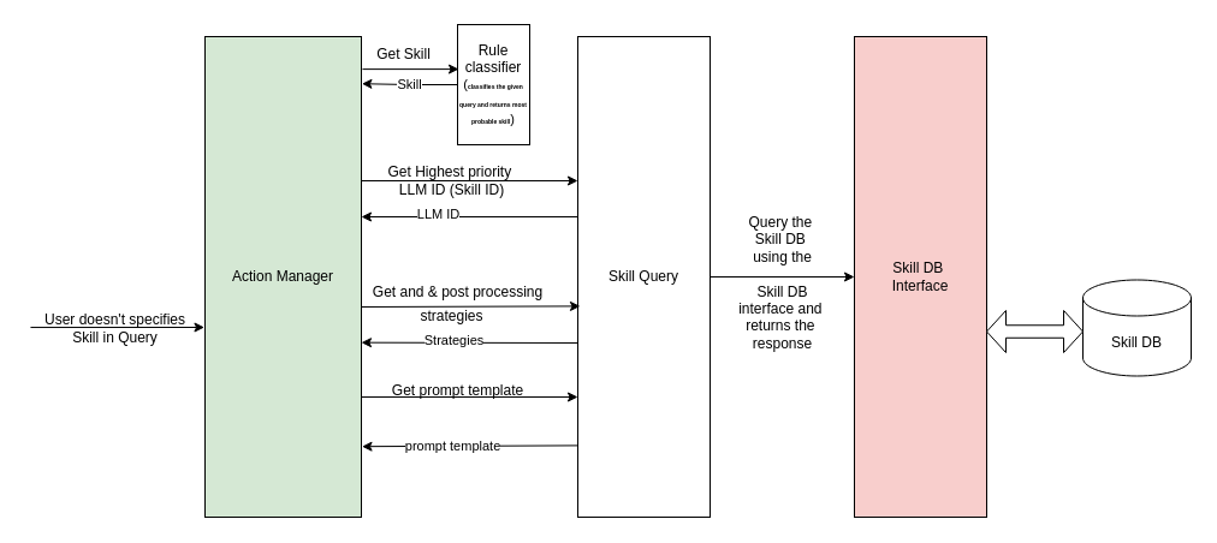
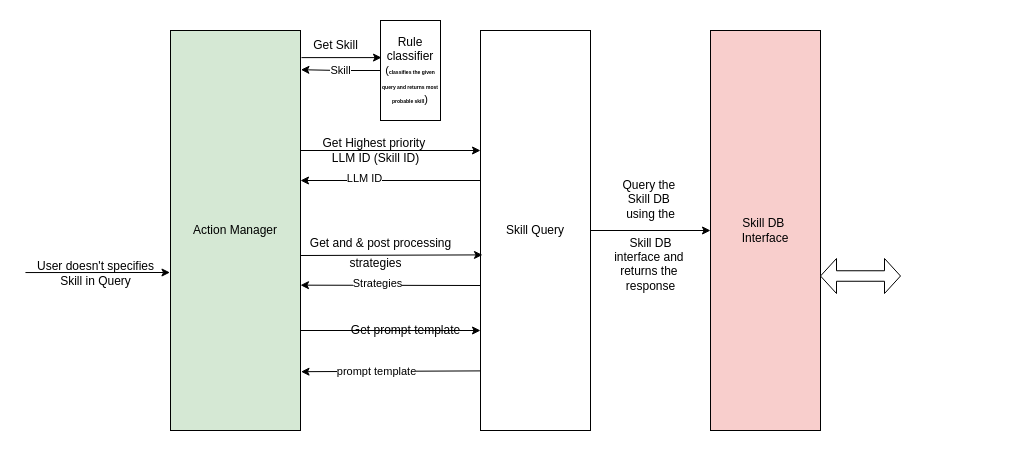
- <mxCell id="10" value="Skill DB" style="shape=cylinder3;whiteSpace=wrap;html=1;boundedLbl=1;backgroundOutline=1;size=15;" vertex="1" parent="1"><mxGeometry x="900" y="232.5" width="90" height="80" as="geometry" /></mxCell>
- <mxCell id="18" value="Get prompt template" style="text;html=1;align=center;verticalAlign=middle;resizable=0;points=[];autosize=1;strokeColor=none;fillColor=none;" vertex="1" parent="1"><mxGeometry x="315" y="310" width="130" height="30" as="geometry" /></mxCell>
+ <mxCell id="18" value="Get prompt template" style="text;html=1;align=center;verticalAlign=middle;resizable=0;points=[];autosize=1;strokeColor=none;fillColor=none;" vertex="1" parent="1"><mxGeometry x="340" y="315" width="130" height="30" as="geometry" /></mxCell>
